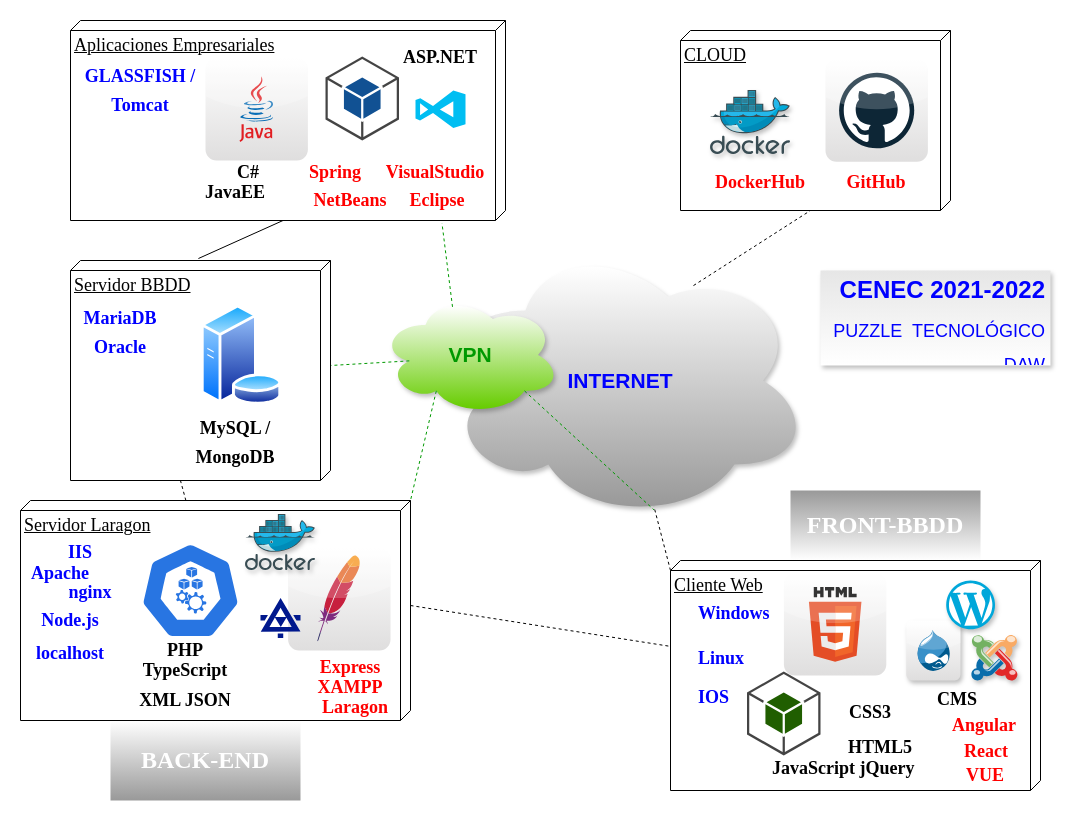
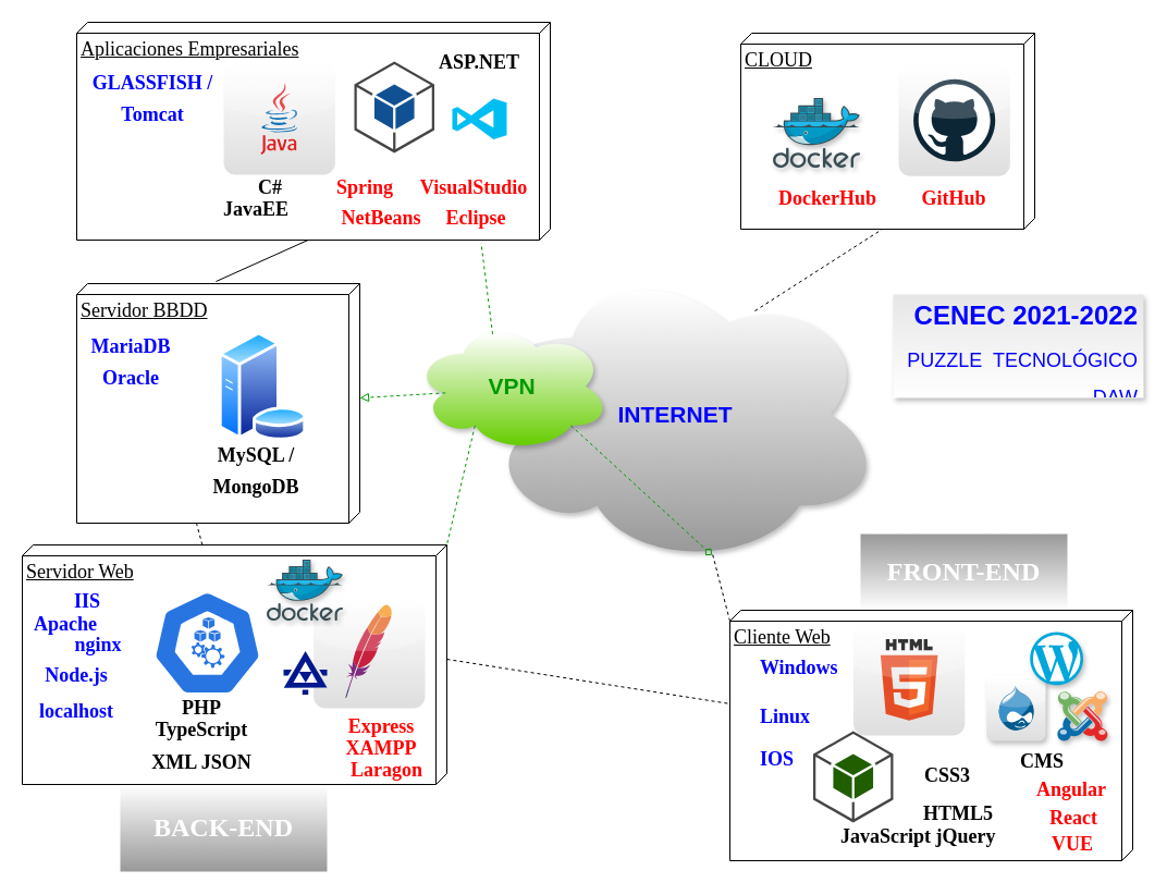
- <mxCell id="18" style="edgeStyle=none;rounded=0;orthogonalLoop=1;jettySize=auto;html=1;fontColor=#0000FF;endArrow=none;endFill=0;dashed=1;entryX=0;entryY=0;entryDx=105;entryDy=0;entryPerimeter=0;exitX=0.16;exitY=0.55;exitDx=0;exitDy=0;exitPerimeter=0;strokeColor=#009900;" parent="1" source="16" target="35" edge="1"><mxGeometry relative="1" as="geometry"><mxPoint x="462" y="316.39" as="sourcePoint" /><mxPoint x="451.49" y="232.8" as="targetPoint" /></mxGeometry></mxCell>
+ <mxCell id="18" style="edgeStyle=none;rounded=0;orthogonalLoop=1;jettySize=auto;html=1;fontColor=#0000FF;endArrow=block;endFill=0;dashed=1;entryX=0;entryY=0;entryDx=105;entryDy=0;entryPerimeter=0;exitX=0.16;exitY=0.55;exitDx=0;exitDy=0;exitPerimeter=0;strokeColor=#009900;" parent="1" source="16" target="35" edge="1"><mxGeometry relative="1" as="geometry"><mxPoint x="462" y="316.39" as="sourcePoint" /><mxPoint x="451.49" y="232.8" as="targetPoint" /></mxGeometry></mxCell>
- <mxCell id="37" value="&lt;h1&gt;&lt;font face=&quot;Tahoma&quot;&gt;&lt;span style=&quot;font-size: 18px&quot;&gt;MySQL / MongoDB&lt;/span&gt;&lt;/font&gt;&lt;/h1&gt;" style="text;html=1;strokeColor=none;fillColor=none;align=center;verticalAlign=middle;whiteSpace=wrap;rounded=0;" parent="34" vertex="1"><mxGeometry x="100" y="170" width="130" height="20" as="geometry" /></mxCell>
+ <mxCell id="37" value="&lt;h1&gt;&lt;font face=&quot;Tahoma&quot;&gt;&lt;span style=&quot;font-size: 18px&quot;&gt;MySQL / MongoDB&lt;/span&gt;&lt;/font&gt;&lt;/h1&gt;" style="text;html=1;strokeColor=none;fillColor=none;align=center;verticalAlign=middle;whiteSpace=wrap;rounded=0;" parent="34" vertex="1"><mxGeometry x="100" y="160" width="130" height="20" as="geometry" /></mxCell>
- <mxCell id="20" style="edgeStyle=none;rounded=0;orthogonalLoop=1;jettySize=auto;html=1;fontColor=#0000FF;endArrow=none;endFill=0;dashed=1;exitX=0.8;exitY=0.8;exitDx=0;exitDy=0;exitPerimeter=0;strokeColor=#009900;entryX=0.588;entryY=0.962;entryDx=0;entryDy=0;entryPerimeter=0;" parent="1" source="16" target="7" edge="1"><mxGeometry relative="1" as="geometry"><mxPoint x="445.8" y="400.39" as="sourcePoint" /><mxPoint x="670" y="509" as="targetPoint" /></mxGeometry></mxCell>
+ <mxCell id="20" style="edgeStyle=none;rounded=0;orthogonalLoop=1;jettySize=auto;html=1;fontColor=#0000FF;endArrow=diamond;endFill=0;dashed=1;exitX=0.8;exitY=0.8;exitDx=0;exitDy=0;exitPerimeter=0;strokeColor=#009900;entryX=0.588;entryY=0.962;entryDx=0;entryDy=0;entryPerimeter=0;" parent="1" source="16" target="7" edge="1"><mxGeometry relative="1" as="geometry"><mxPoint x="445.8" y="400.39" as="sourcePoint" /><mxPoint x="670" y="509" as="targetPoint" /></mxGeometry></mxCell>
- <mxCell id="55" value="&lt;font style=&quot;font-size: 18px&quot;&gt;Servidor Laragon&lt;/font&gt;" style="verticalAlign=top;align=left;spacingTop=8;spacingLeft=2;spacingRight=12;shape=cube;size=10;direction=south;fontStyle=4;html=1;rounded=0;shadow=0;comic=0;labelBackgroundColor=none;strokeWidth=1;fontFamily=Verdana;fontSize=12" parent="54" vertex="1"><mxGeometry width="390" height="220" as="geometry" /></mxCell>
+ <mxCell id="55" value="&lt;font style=&quot;font-size: 18px&quot;&gt;Servidor Web&lt;/font&gt;" style="verticalAlign=top;align=left;spacingTop=8;spacingLeft=2;spacingRight=12;shape=cube;size=10;direction=south;fontStyle=4;html=1;rounded=0;shadow=0;comic=0;labelBackgroundColor=none;strokeWidth=1;fontFamily=Verdana;fontSize=12" parent="54" vertex="1"><mxGeometry width="390" height="220" as="geometry" /></mxCell>
- <mxCell id="4" value="&lt;h1 style=&quot;font-size: 24px;&quot;&gt;&lt;font face=&quot;Tahoma&quot; style=&quot;font-size: 24px;&quot;&gt;&lt;span style=&quot;font-size: 24px;&quot;&gt;FRONT-BBDD&lt;/span&gt;&lt;/font&gt;&lt;/h1&gt;" style="text;html=1;strokeColor=none;align=center;verticalAlign=middle;whiteSpace=wrap;rounded=0;labelBackgroundColor=none;fontColor=#FFFFFF;gradientColor=#FFFFFF;fontStyle=1;fontSize=24;fillColor=#999999;" parent="1" vertex="1"><mxGeometry x="790" y="490" width="190" height="70" as="geometry" /></mxCell>
+ <mxCell id="4" value="&lt;h1 style=&quot;font-size: 24px;&quot;&gt;&lt;font face=&quot;Tahoma&quot; style=&quot;font-size: 24px;&quot;&gt;&lt;span style=&quot;font-size: 24px;&quot;&gt;FRONT-END&lt;/span&gt;&lt;/font&gt;&lt;/h1&gt;" style="text;html=1;strokeColor=none;align=center;verticalAlign=middle;whiteSpace=wrap;rounded=0;labelBackgroundColor=none;fontColor=#FFFFFF;gradientColor=#FFFFFF;fontStyle=1;fontSize=24;fillColor=#999999;" parent="1" vertex="1"><mxGeometry x="790" y="490" width="190" height="70" as="geometry" /></mxCell>
